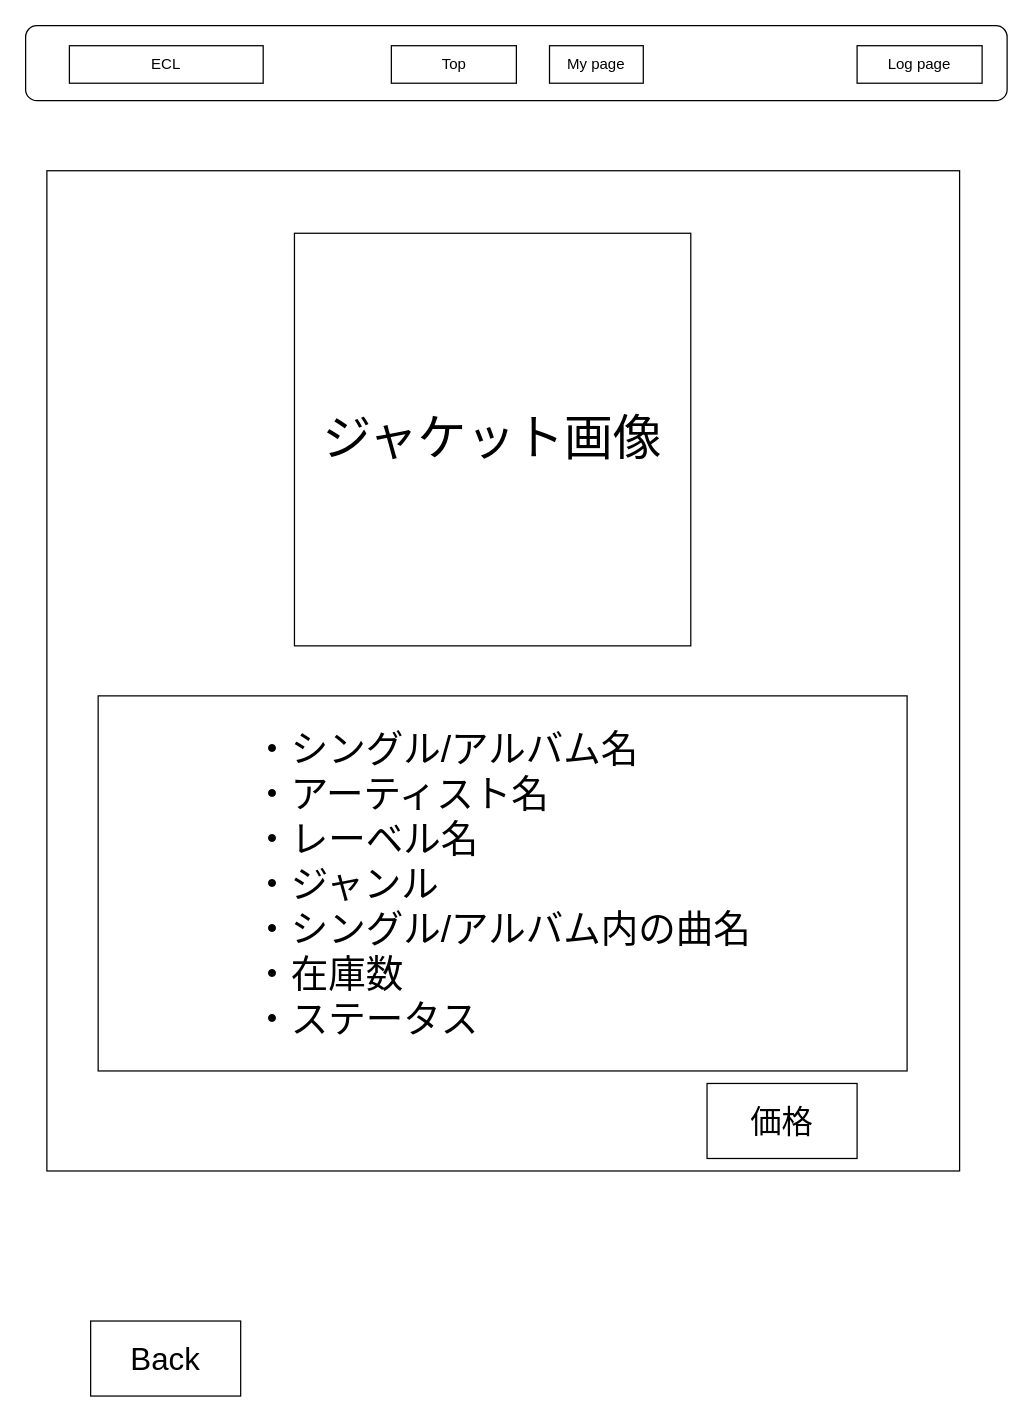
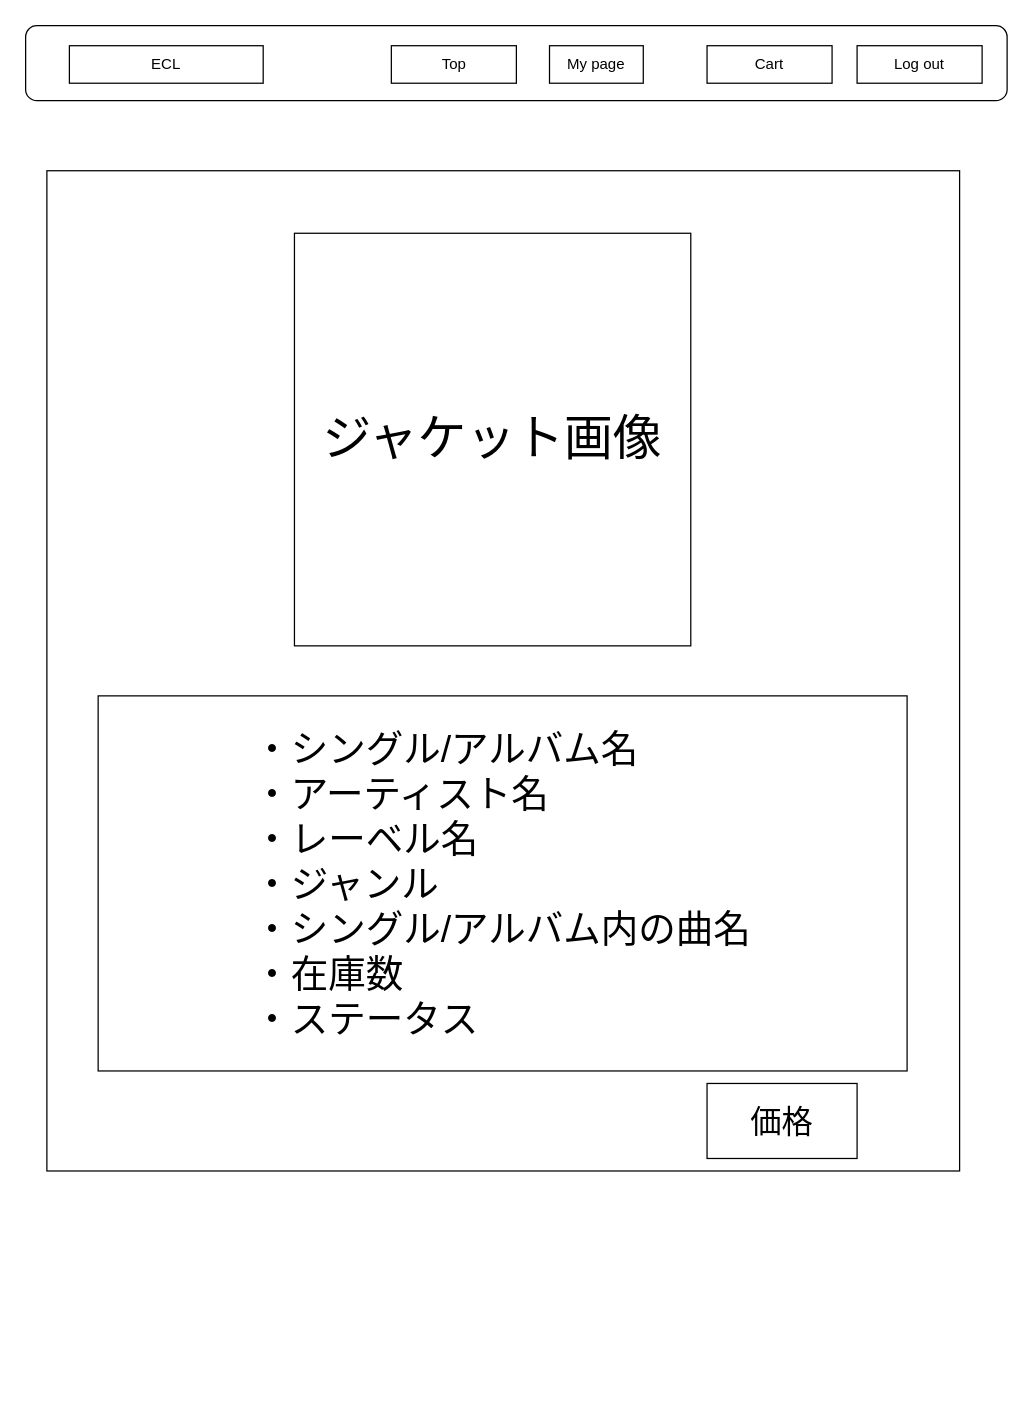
+ <mxCell id="7" value="Cart" style="rounded=0;whiteSpace=wrap;html=1;" vertex="1" parent="1"><mxGeometry x="565" y="36" width="100" height="30" as="geometry" /></mxCell>
- <mxCell id="8" value="Log page" style="rounded=0;whiteSpace=wrap;html=1;" vertex="1" parent="1"><mxGeometry x="685" y="36" width="100" height="30" as="geometry" /></mxCell>
+ <mxCell id="8" value="Log out" style="rounded=0;whiteSpace=wrap;html=1;" vertex="1" parent="1"><mxGeometry x="685" y="36" width="100" height="30" as="geometry" /></mxCell>
- <mxCell id="10" value="&lt;font style=&quot;font-size: 25px&quot;&gt;Back&lt;/font&gt;" style="rounded=0;whiteSpace=wrap;html=1;" vertex="1" parent="1"><mxGeometry x="72" y="1056" width="120" height="60" as="geometry" /></mxCell>
